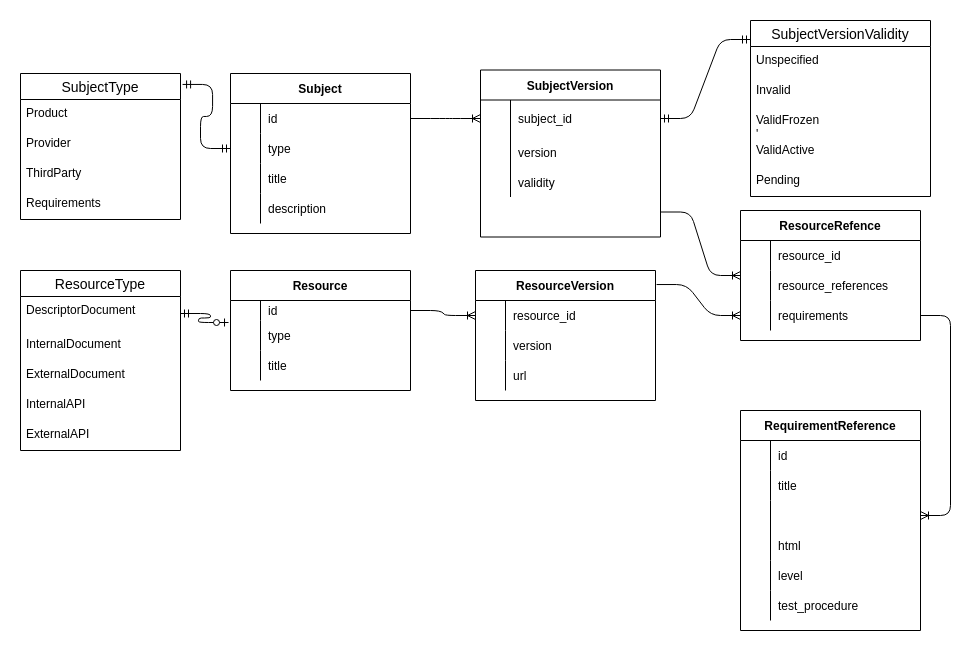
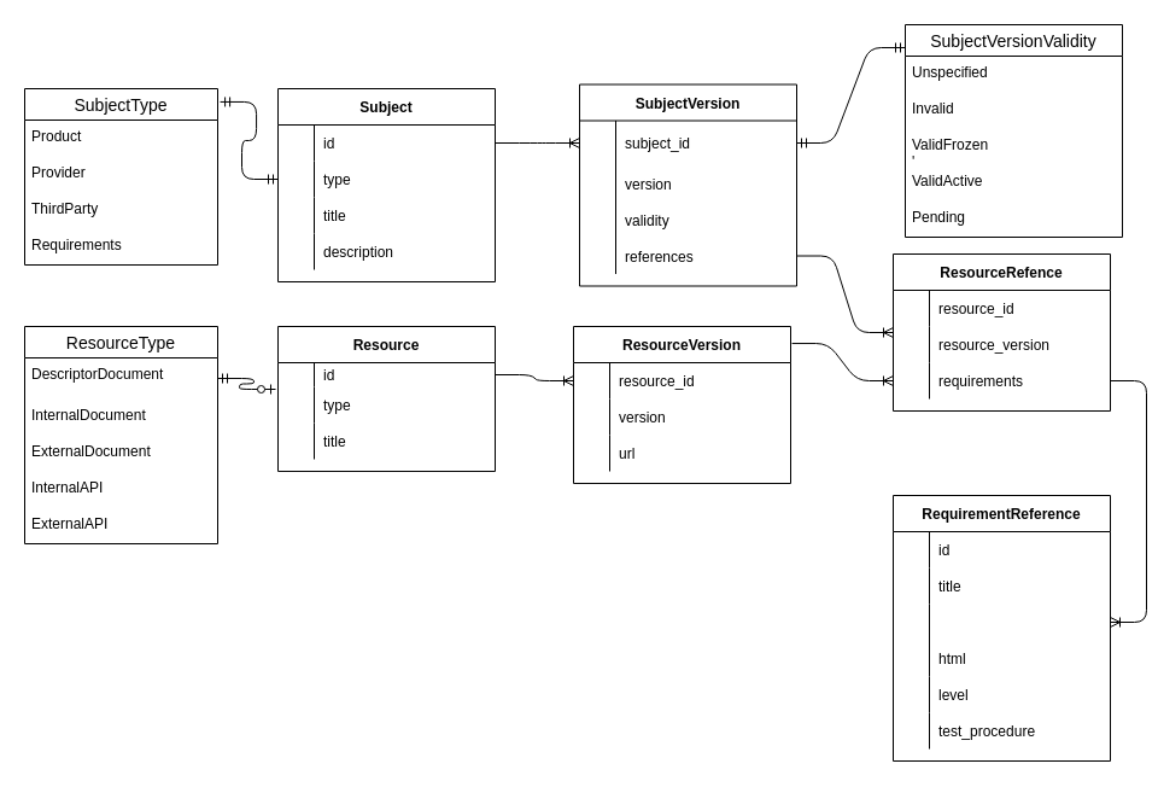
+ <mxCell id="14" value="references" style="shape=partialRectangle;overflow=hidden;connectable=0;fillColor=none;top=0;left=0;bottom=0;right=0;align=left;spacingLeft=6;" vertex="1" parent="12"><mxGeometry x="30" width="150" height="30" as="geometry" /></mxCell>
- <mxCell id="27" value="resource_references" style="shape=partialRectangle;connectable=0;fillColor=none;top=0;left=0;bottom=0;right=0;align=left;spacingLeft=6;overflow=hidden;" parent="25" vertex="1"><mxGeometry x="30" width="150" height="30" as="geometry" /></mxCell>
+ <mxCell id="27" value="resource_version" style="shape=partialRectangle;connectable=0;fillColor=none;top=0;left=0;bottom=0;right=0;align=left;spacingLeft=6;overflow=hidden;" parent="25" vertex="1"><mxGeometry x="30" width="150" height="30" as="geometry" /></mxCell>
